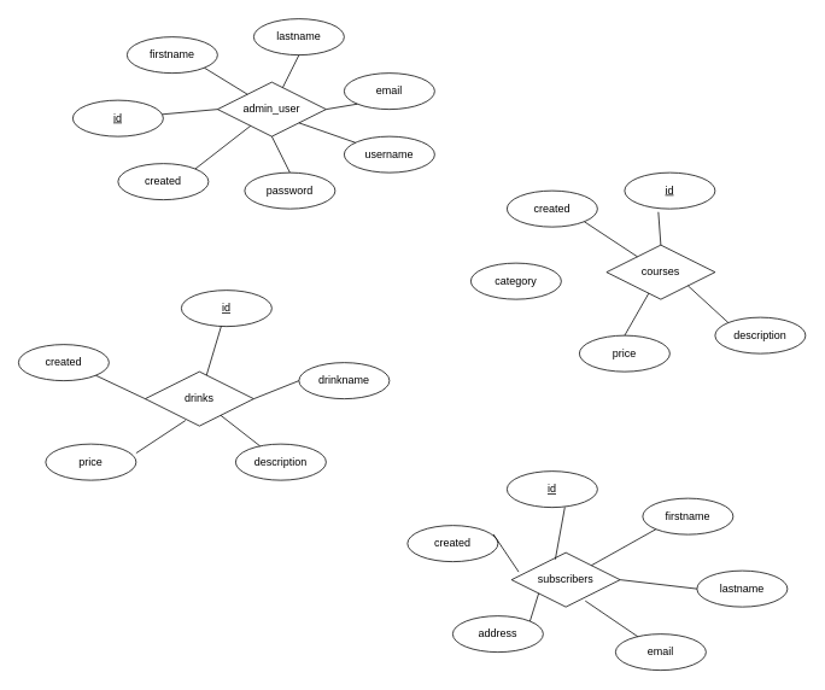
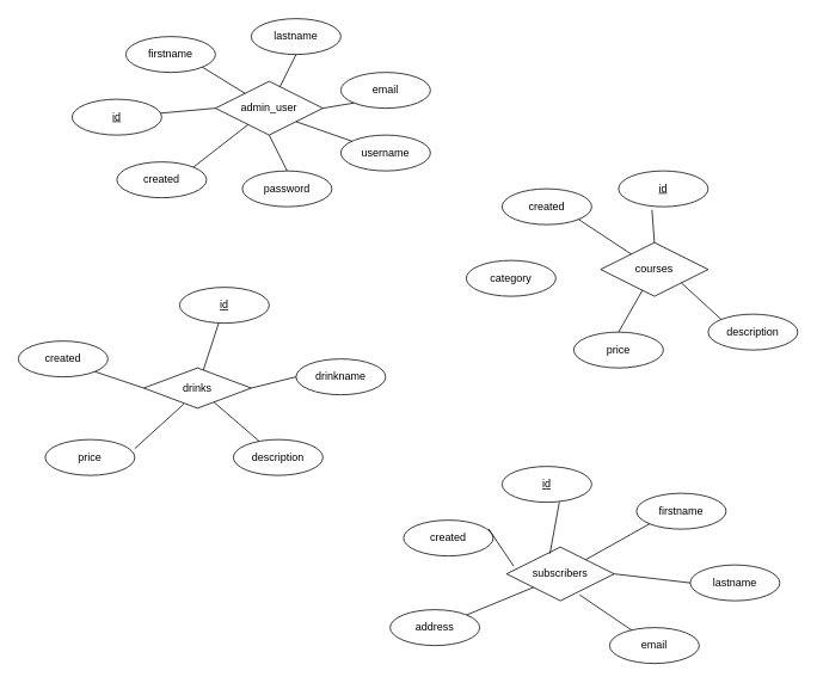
- <mxCell id="27" value="drinks" style="shape=rhombus;perimeter=rhombusPerimeter;whiteSpace=wrap;html=1;align=center;" vertex="1" parent="1"><mxGeometry x="160" y="410" width="120" height="60" as="geometry" /></mxCell>
+ <mxCell id="27" value="drinks" style="shape=rhombus;perimeter=rhombusPerimeter;whiteSpace=wrap;html=1;align=center;" vertex="1" parent="1"><mxGeometry x="160" y="410" width="120" height="45" as="geometry" /></mxCell>
- <mxCell id="44" value="address" style="ellipse;whiteSpace=wrap;html=1;align=center;" vertex="1" parent="1"><mxGeometry x="500" y="680" width="100" height="40" as="geometry" /></mxCell>
+ <mxCell id="44" value="address" style="ellipse;whiteSpace=wrap;html=1;align=center;" vertex="1" parent="1"><mxGeometry x="435" y="680" width="100" height="40" as="geometry" /></mxCell>
